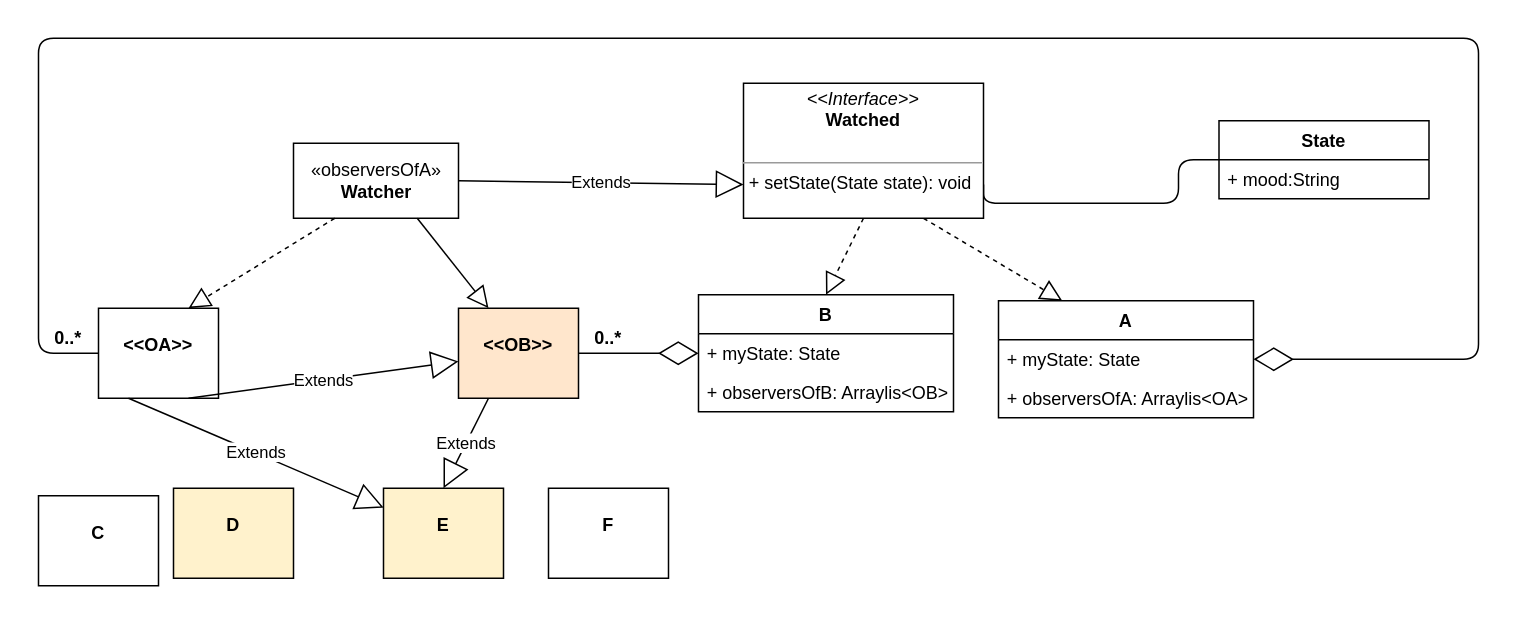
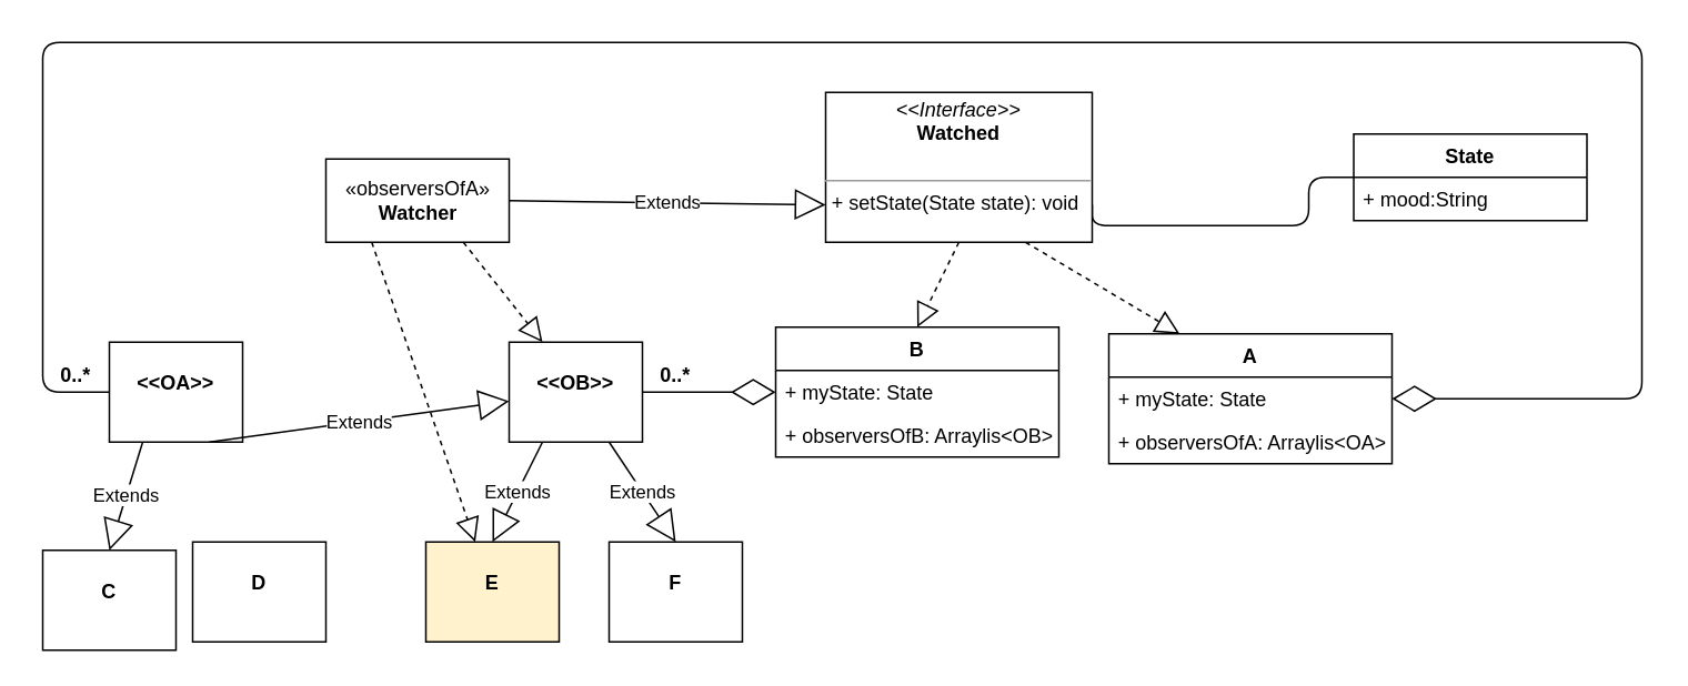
- <mxCell id="8" value="" style="endArrow=block;dashed=0;endFill=0;endSize=12;html=1;exitX=0.75;exitY=1;exitDx=0;exitDy=0;entryX=0.25;entryY=0;entryDx=0;entryDy=0;" edge="1" parent="1" source="2" target="6"><mxGeometry width="160" relative="1" as="geometry"><mxPoint x="270" y="170" as="sourcePoint" /><mxPoint x="430" y="170" as="targetPoint" /></mxGeometry></mxCell>
+ <mxCell id="8" value="" style="endArrow=block;dashed=1;endFill=0;endSize=12;html=1;exitX=0.75;exitY=1;exitDx=0;exitDy=0;entryX=0.25;entryY=0;entryDx=0;entryDy=0;" edge="1" parent="1" source="2" target="6"><mxGeometry width="160" relative="1" as="geometry"><mxPoint x="270" y="170" as="sourcePoint" /><mxPoint x="430" y="170" as="targetPoint" /></mxGeometry></mxCell>
- <mxCell id="7" value="" style="endArrow=block;dashed=1;endFill=0;endSize=12;html=1;entryX=0.75;entryY=0;entryDx=0;entryDy=0;exitX=0.25;exitY=1;exitDx=0;exitDy=0;" edge="1" parent="1" source="2" target="5"><mxGeometry width="160" relative="1" as="geometry"><mxPoint x="170" y="170" as="sourcePoint" /><mxPoint x="330" y="170" as="targetPoint" /></mxGeometry></mxCell>
+ <mxCell id="7" value="" style="endArrow=block;dashed=1;endFill=0;endSize=12;html=1;exitX=0.25;exitY=1;exitDx=0;exitDy=0;" edge="1" parent="1" source="2" target="15"><mxGeometry width="160" relative="1" as="geometry"><mxPoint x="170" y="170" as="sourcePoint" /><mxPoint x="330" y="170" as="targetPoint" /></mxGeometry></mxCell>
- <mxCell id="6" value="&lt;p style=&quot;margin: 0px ; margin-top: 4px ; text-align: center&quot;&gt;&lt;br&gt;&lt;b&gt;&amp;lt;&amp;lt;OB&amp;gt;&amp;gt;&lt;/b&gt;&lt;/p&gt;" style="verticalAlign=top;align=left;overflow=fill;fontSize=12;fontFamily=Helvetica;html=1;fillColor=#ffe6cc;" vertex="1" parent="1"><mxGeometry x="300" y="200" width="80" height="60" as="geometry" /></mxCell>
+ <mxCell id="6" value="&lt;p style=&quot;margin: 0px ; margin-top: 4px ; text-align: center&quot;&gt;&lt;br&gt;&lt;b&gt;&amp;lt;&amp;lt;OB&amp;gt;&amp;gt;&lt;/b&gt;&lt;/p&gt;" style="verticalAlign=top;align=left;overflow=fill;fontSize=12;fontFamily=Helvetica;html=1;" vertex="1" parent="1"><mxGeometry x="300" y="200" width="80" height="60" as="geometry" /></mxCell>
+ <mxCell id="18" value="Extends" style="endArrow=block;endSize=16;endFill=0;html=1;exitX=0.75;exitY=1;exitDx=0;exitDy=0;entryX=0.5;entryY=0;entryDx=0;entryDy=0;" edge="1" parent="1" source="6" target="16"><mxGeometry width="160" relative="1" as="geometry"><mxPoint x="330" y="270" as="sourcePoint" /><mxPoint x="300" y="330" as="targetPoint" /></mxGeometry></mxCell>
- <mxCell id="14" value="Extends" style="endArrow=block;endSize=16;endFill=0;html=1;exitX=0.25;exitY=1;exitDx=0;exitDy=0;" edge="1" parent="1" source="5" target="15"><mxGeometry width="160" relative="1" as="geometry"><mxPoint x="30" y="300" as="sourcePoint" /><mxPoint x="190" y="300" as="targetPoint" /></mxGeometry></mxCell>
+ <mxCell id="14" value="Extends" style="endArrow=block;endSize=16;endFill=0;html=1;exitX=0.25;exitY=1;exitDx=0;exitDy=0;entryX=0.5;entryY=0;entryDx=0;entryDy=0;" edge="1" parent="1" source="5" target="11"><mxGeometry width="160" relative="1" as="geometry"><mxPoint x="30" y="300" as="sourcePoint" /><mxPoint x="190" y="300" as="targetPoint" /></mxGeometry></mxCell>
- <mxCell id="12" value="&lt;p style=&quot;margin: 0px ; margin-top: 4px ; text-align: center&quot;&gt;&lt;br&gt;&lt;b&gt;D&lt;/b&gt;&lt;/p&gt;" style="verticalAlign=top;align=left;overflow=fill;fontSize=12;fontFamily=Helvetica;html=1;fillColor=#fff2cc;" vertex="1" parent="1"><mxGeometry x="110" y="320" width="80" height="60" as="geometry" /></mxCell>
+ <mxCell id="12" value="&lt;p style=&quot;margin: 0px ; margin-top: 4px ; text-align: center&quot;&gt;&lt;br&gt;&lt;b&gt;D&lt;/b&gt;&lt;/p&gt;" style="verticalAlign=top;align=left;overflow=fill;fontSize=12;fontFamily=Helvetica;html=1;" vertex="1" parent="1"><mxGeometry x="110" y="320" width="80" height="60" as="geometry" /></mxCell>
